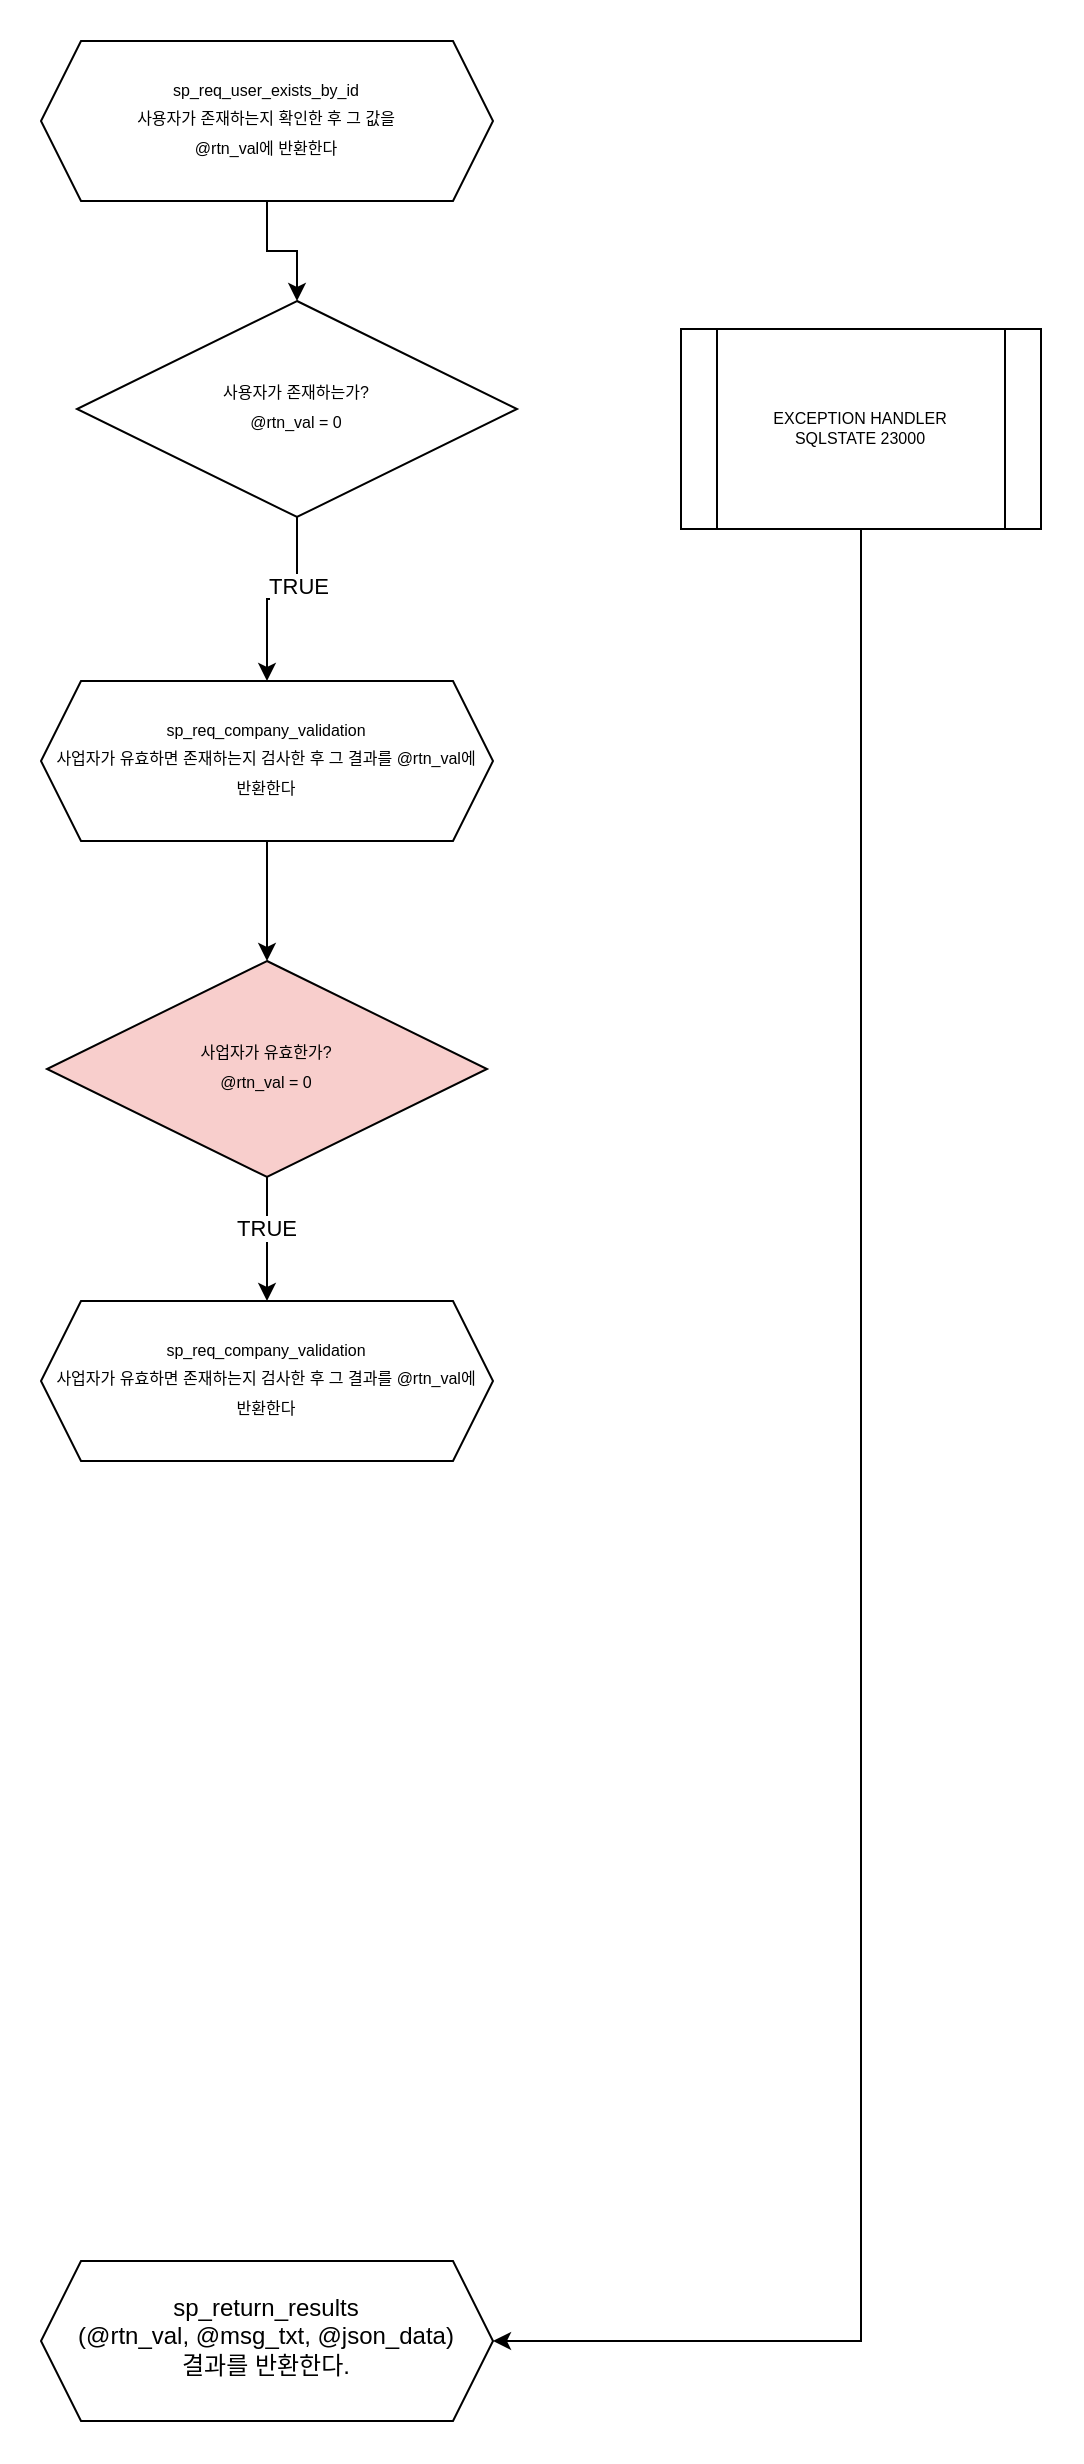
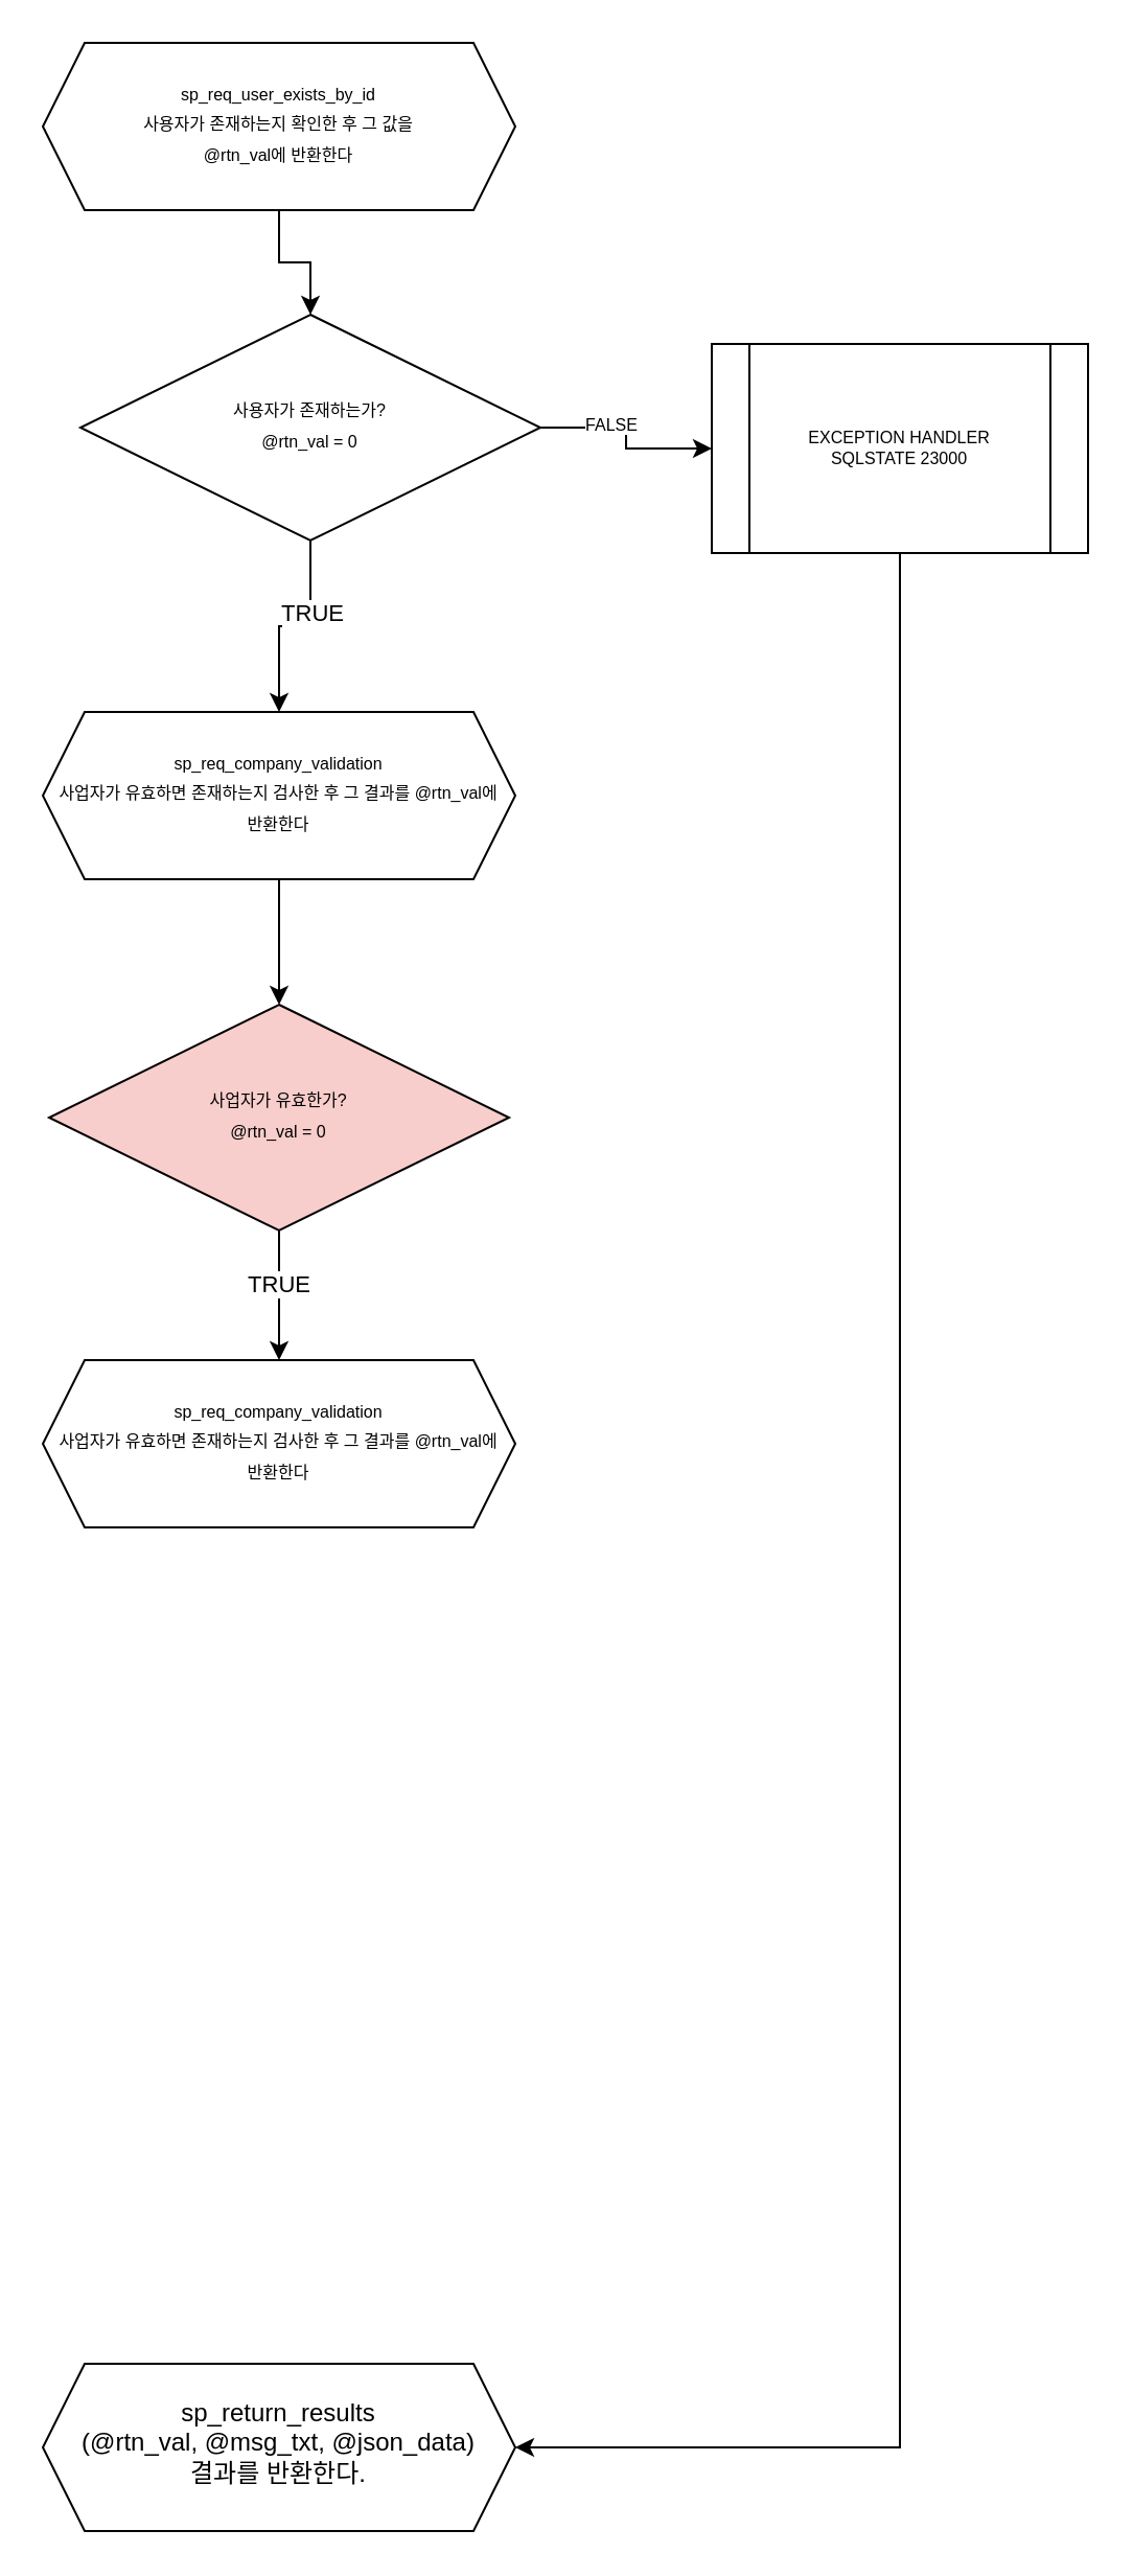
+ <mxCell id="7" value="" style="edgeStyle=orthogonalEdgeStyle;rounded=0;orthogonalLoop=1;jettySize=auto;html=1;fontSize=8;entryX=0;entryY=0.5;entryDx=0;entryDy=0;" edge="1" parent="1" source="9" target="13"><mxGeometry relative="1" as="geometry"><mxPoint x="317" y="214" as="targetPoint" /></mxGeometry></mxCell>
+ <mxCell id="8" value="FALSE" style="edgeLabel;html=1;align=center;verticalAlign=middle;resizable=0;points=[];fontSize=8;" vertex="1" connectable="0" parent="7"><mxGeometry x="-0.286" y="2" relative="1" as="geometry"><mxPoint as="offset" /></mxGeometry></mxCell>
